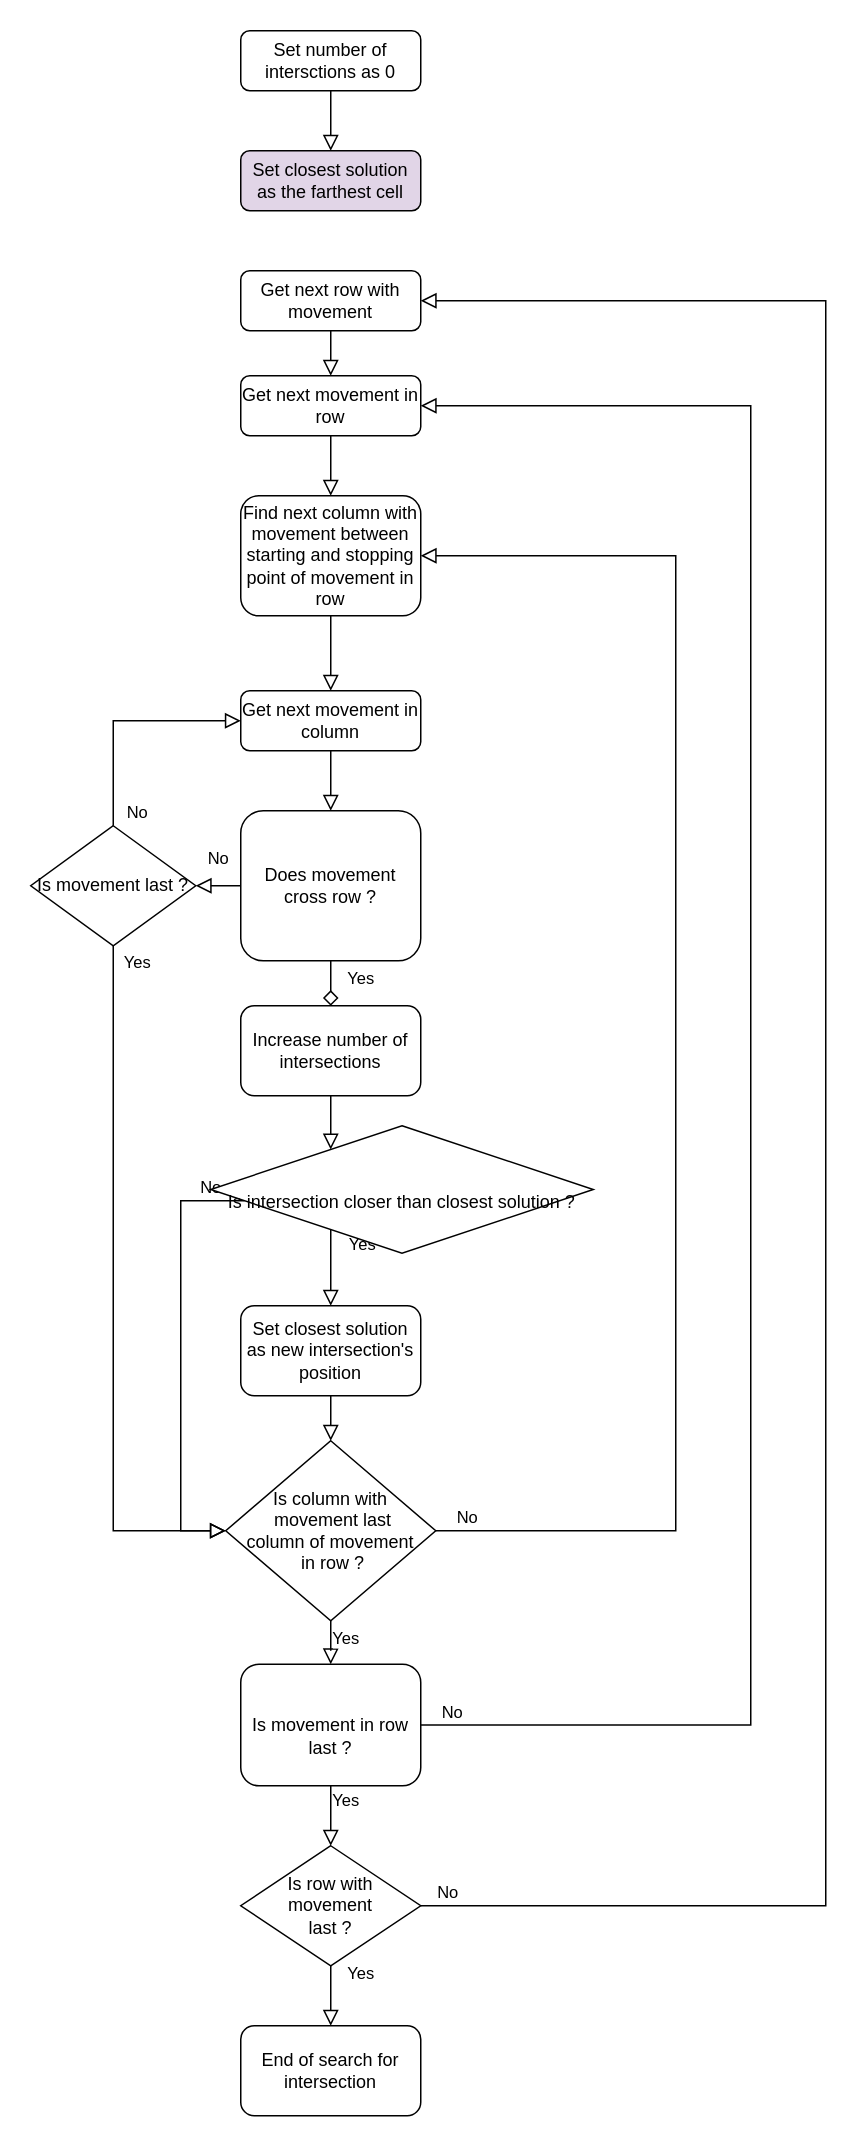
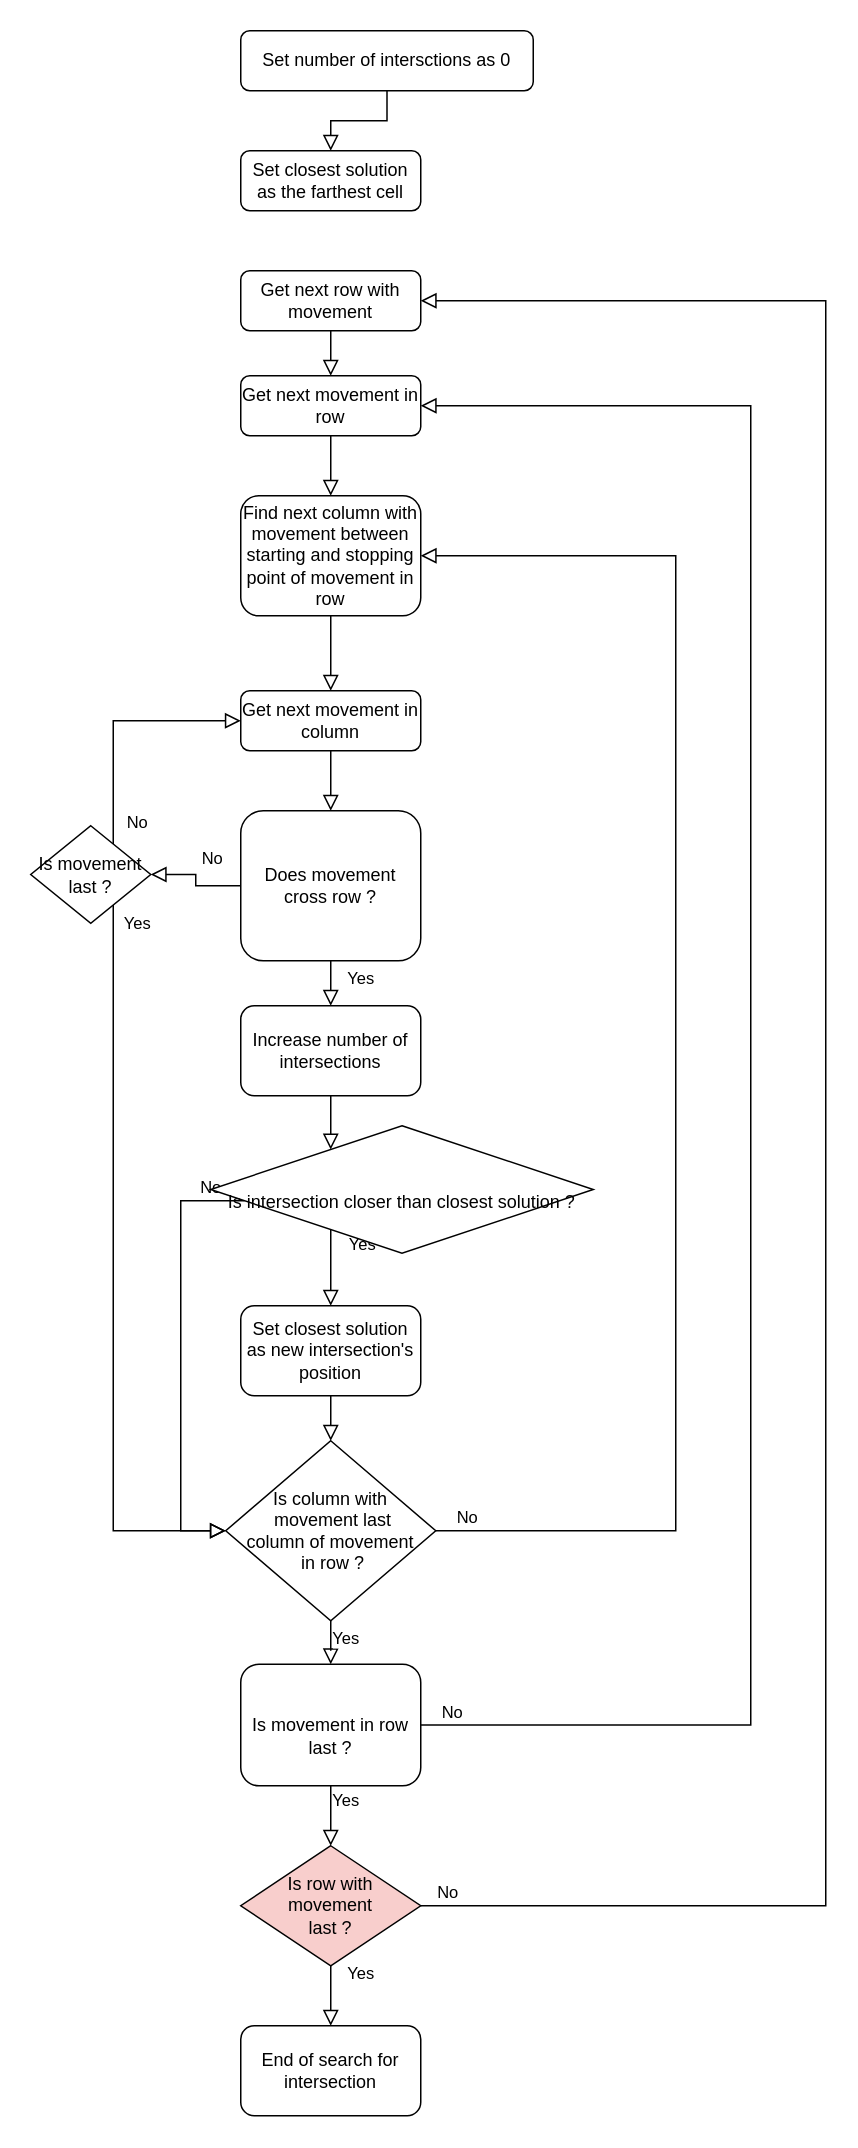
- <mxCell id="3" value="Set number of intersctions as 0" style="rounded=1;whiteSpace=wrap;html=1;fontSize=12;glass=0;strokeWidth=1;shadow=0;" parent="1" vertex="1"><mxGeometry x="160" y="20" width="120" height="40" as="geometry" /></mxCell>
+ <mxCell id="3" value="Set number of intersctions as 0" style="rounded=1;whiteSpace=wrap;html=1;fontSize=12;glass=0;strokeWidth=1;shadow=0;" parent="1" vertex="1"><mxGeometry x="160" y="20" width="195" height="40" as="geometry" /></mxCell>
- <mxCell id="4" value="Set closest solution as the farthest cell" style="rounded=1;whiteSpace=wrap;html=1;fontSize=12;glass=0;strokeWidth=1;shadow=0;fillColor=#e1d5e7;" parent="1" vertex="1"><mxGeometry x="160" y="100" width="120" height="40" as="geometry" /></mxCell>
+ <mxCell id="4" value="Set closest solution as the farthest cell" style="rounded=1;whiteSpace=wrap;html=1;fontSize=12;glass=0;strokeWidth=1;shadow=0;" parent="1" vertex="1"><mxGeometry x="160" y="100" width="120" height="40" as="geometry" /></mxCell>
- <mxCell id="25" value="Is movement last ?" style="rhombus;whiteSpace=wrap;html=1;rounded=0;glass=0;strokeWidth=1;shadow=0;" parent="1" vertex="1"><mxGeometry x="20" y="550" width="110" height="80" as="geometry" /></mxCell>
+ <mxCell id="25" value="Is movement last ?" style="rhombus;whiteSpace=wrap;html=1;rounded=0;glass=0;strokeWidth=1;shadow=0;" parent="1" vertex="1"><mxGeometry x="20" y="550" width="80" height="65" as="geometry" /></mxCell>
- <mxCell id="15" value="Yes" style="edgeStyle=orthogonalEdgeStyle;rounded=0;orthogonalLoop=1;jettySize=auto;html=1;endArrow=diamond;endFill=0;endSize=8;" parent="1" source="16" target="27" edge="1"><mxGeometry x="-0.5" y="20" relative="1" as="geometry"><mxPoint y="-1" as="offset" /></mxGeometry></mxCell>
+ <mxCell id="15" value="Yes" style="edgeStyle=orthogonalEdgeStyle;rounded=0;orthogonalLoop=1;jettySize=auto;html=1;endArrow=block;endFill=0;endSize=8;" parent="1" source="16" target="27" edge="1"><mxGeometry x="-0.5" y="20" relative="1" as="geometry"><mxPoint y="-1" as="offset" /></mxGeometry></mxCell>
- <mxCell id="42" value="Is row with &lt;br&gt;movement &lt;br&gt;last ?" style="rhombus;whiteSpace=wrap;html=1;rounded=0;glass=0;strokeWidth=1;shadow=0;labelPosition=center;verticalLabelPosition=middle;align=center;verticalAlign=middle;" parent="1" vertex="1"><mxGeometry x="160" y="1230" width="120" height="80" as="geometry" /></mxCell>
+ <mxCell id="42" value="Is row with &lt;br&gt;movement &lt;br&gt;last ?" style="rhombus;whiteSpace=wrap;html=1;rounded=0;glass=0;strokeWidth=1;shadow=0;labelPosition=center;verticalLabelPosition=middle;align=center;verticalAlign=middle;fillColor=#f8cecc;" parent="1" vertex="1"><mxGeometry x="160" y="1230" width="120" height="80" as="geometry" /></mxCell>
